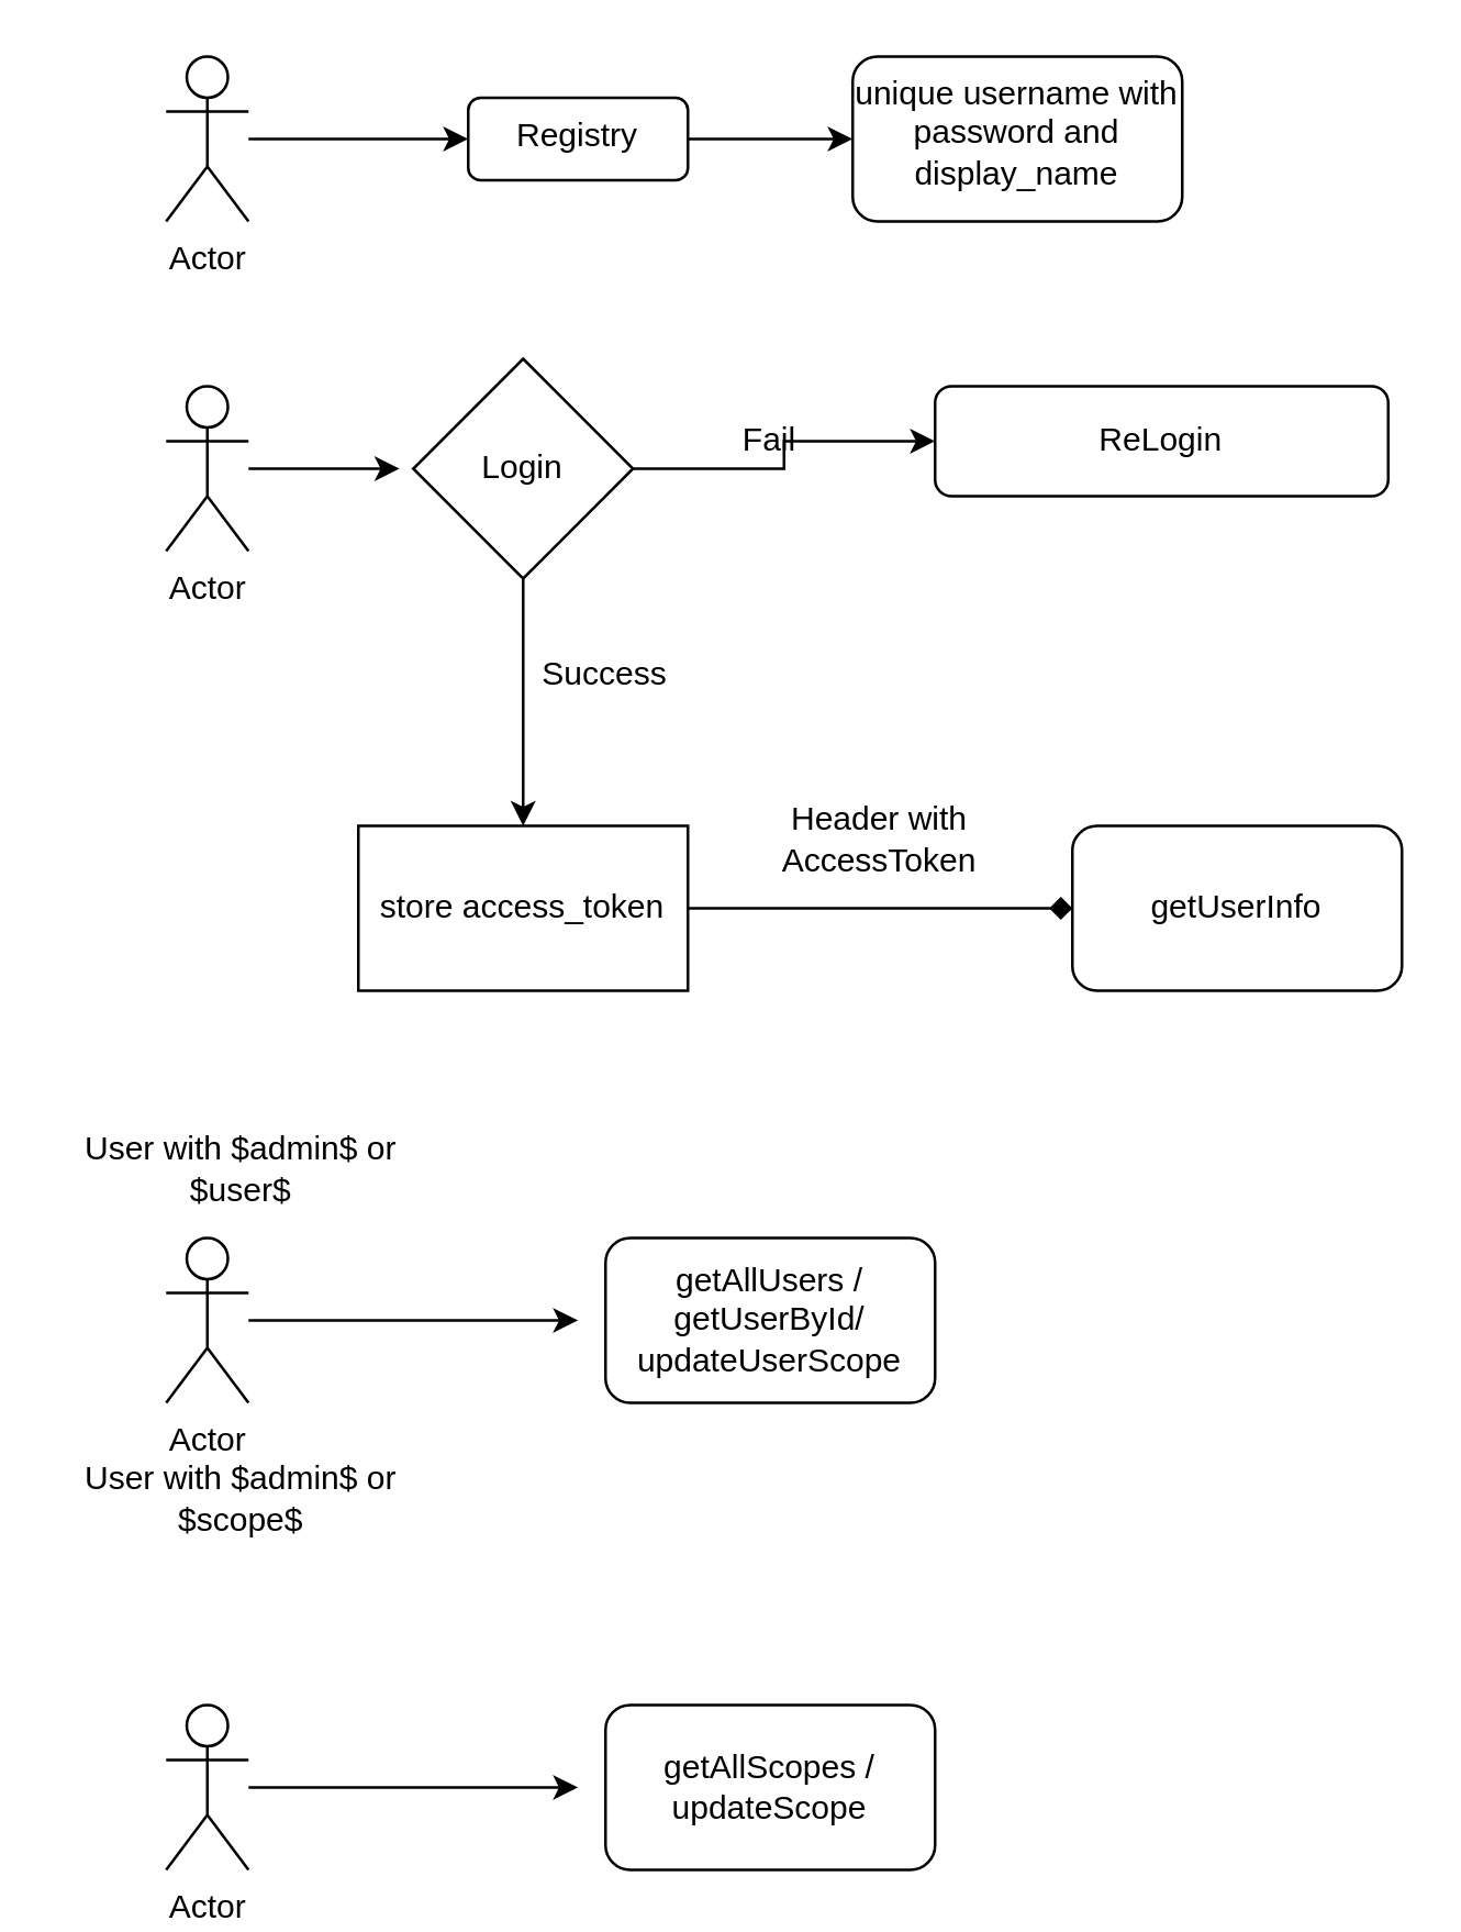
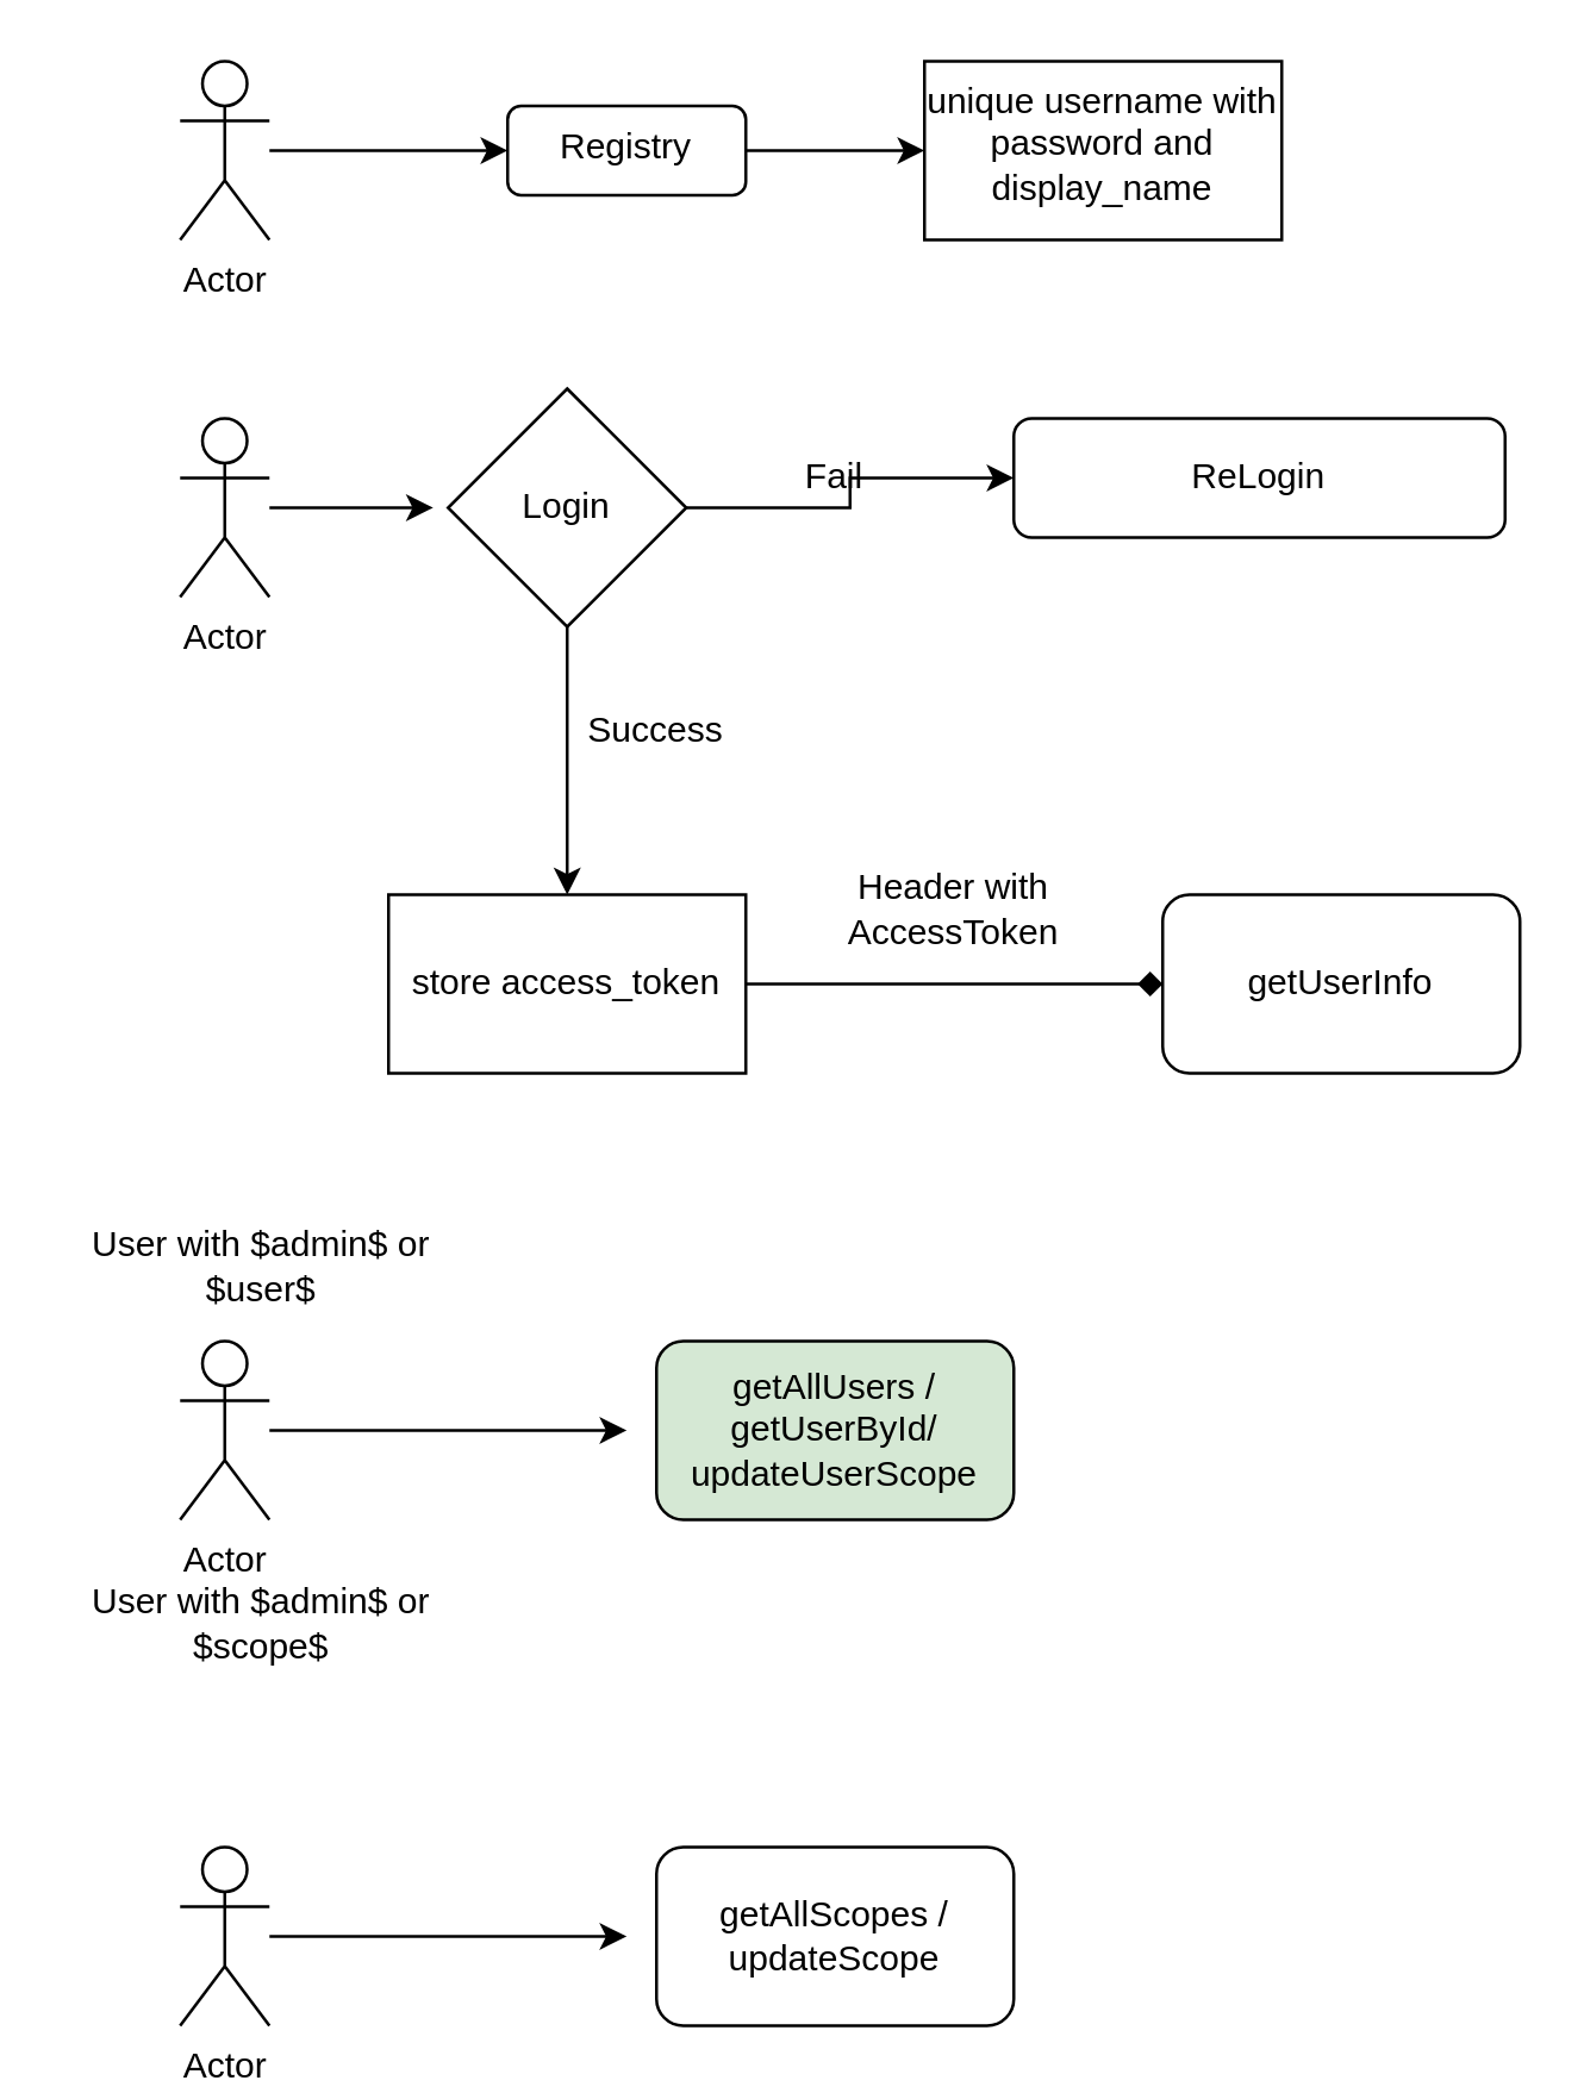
- <mxCell id="6" value="unique username with password and display_name" style="whiteSpace=wrap;html=1;verticalAlign=top;rounded=1;" vertex="1" parent="1"><mxGeometry x="310" y="20" width="120" height="60" as="geometry" /></mxCell>
+ <mxCell id="6" value="unique username with password and display_name" style="whiteSpace=wrap;html=1;verticalAlign=top;rounded=0;" vertex="1" parent="1"><mxGeometry x="310" y="20" width="120" height="60" as="geometry" /></mxCell>
- <mxCell id="21" value="getAllUsers / getUserById/&lt;br&gt;updateUserScope" style="rounded=1;whiteSpace=wrap;html=1;" vertex="1" parent="1"><mxGeometry x="220" y="450" width="120" height="60" as="geometry" /></mxCell>
+ <mxCell id="21" value="getAllUsers / getUserById/&lt;br&gt;updateUserScope" style="rounded=1;whiteSpace=wrap;html=1;fillColor=#d5e8d4;" vertex="1" parent="1"><mxGeometry x="220" y="450" width="120" height="60" as="geometry" /></mxCell>
